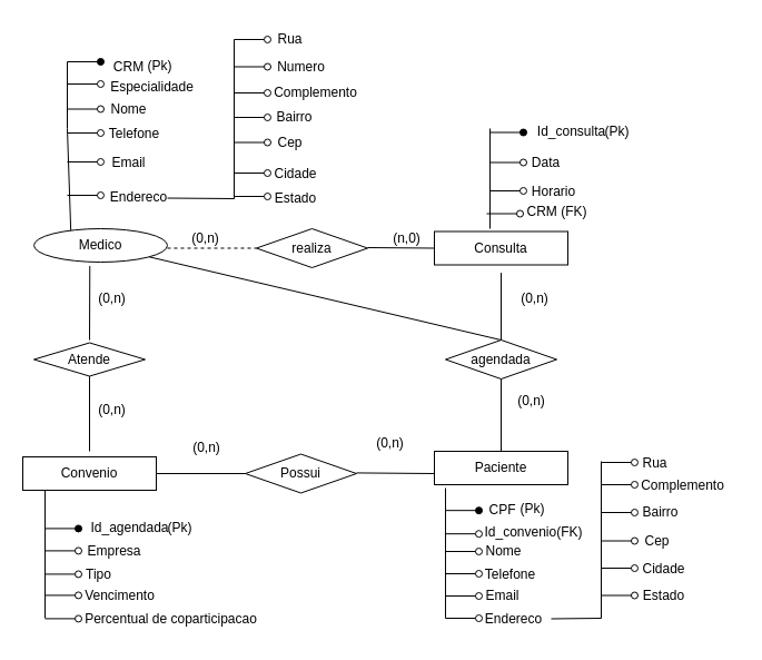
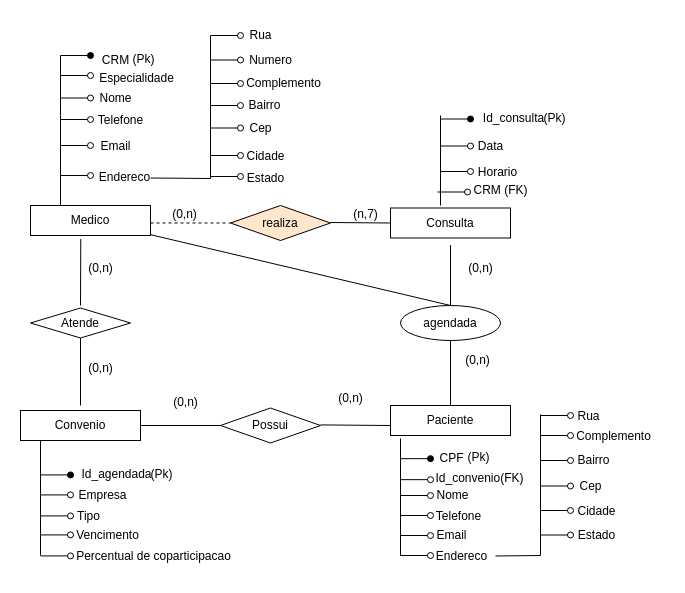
- <mxCell id="95" value="(n,0)" style="text;html=1;align=center;verticalAlign=middle;resizable=0;points=[];autosize=1;strokeColor=none;fillColor=none;" parent="1" vertex="1"><mxGeometry x="340" y="199" width="50" height="30" as="geometry" /></mxCell>
+ <mxCell id="95" value="(n,7)" style="text;html=1;align=center;verticalAlign=middle;resizable=0;points=[];autosize=1;strokeColor=none;fillColor=none;" parent="1" vertex="1"><mxGeometry x="340" y="199" width="50" height="30" as="geometry" /></mxCell>
- <mxCell id="14" value="Medico" style="ellipse;whiteSpace=wrap;html=1;" parent="1" vertex="1"><mxGeometry x="30" y="205" width="120" height="30" as="geometry" /></mxCell>
+ <mxCell id="14" value="Medico" style="rounded=0;whiteSpace=wrap;html=1;" parent="1" vertex="1"><mxGeometry x="30" y="205" width="120" height="30" as="geometry" /></mxCell>
- <mxCell id="5" value="realiza" style="rhombus;whiteSpace=wrap;html=1;rounded=0;" parent="1" vertex="1"><mxGeometry x="230" y="205" width="100" height="35" as="geometry" /></mxCell>
+ <mxCell id="5" value="realiza" style="rhombus;whiteSpace=wrap;html=1;rounded=0;fillColor=#ffe6cc;" parent="1" vertex="1"><mxGeometry x="230" y="205" width="100" height="35" as="geometry" /></mxCell>
- <mxCell id="48" value="agendada" style="rhombus;whiteSpace=wrap;html=1;rounded=0;" parent="1" vertex="1"><mxGeometry x="400" y="305" width="100" height="35" as="geometry" /></mxCell>
+ <mxCell id="48" value="agendada" style="ellipse;whiteSpace=wrap;html=1;" parent="1" vertex="1"><mxGeometry x="400" y="305" width="100" height="35" as="geometry" /></mxCell>
